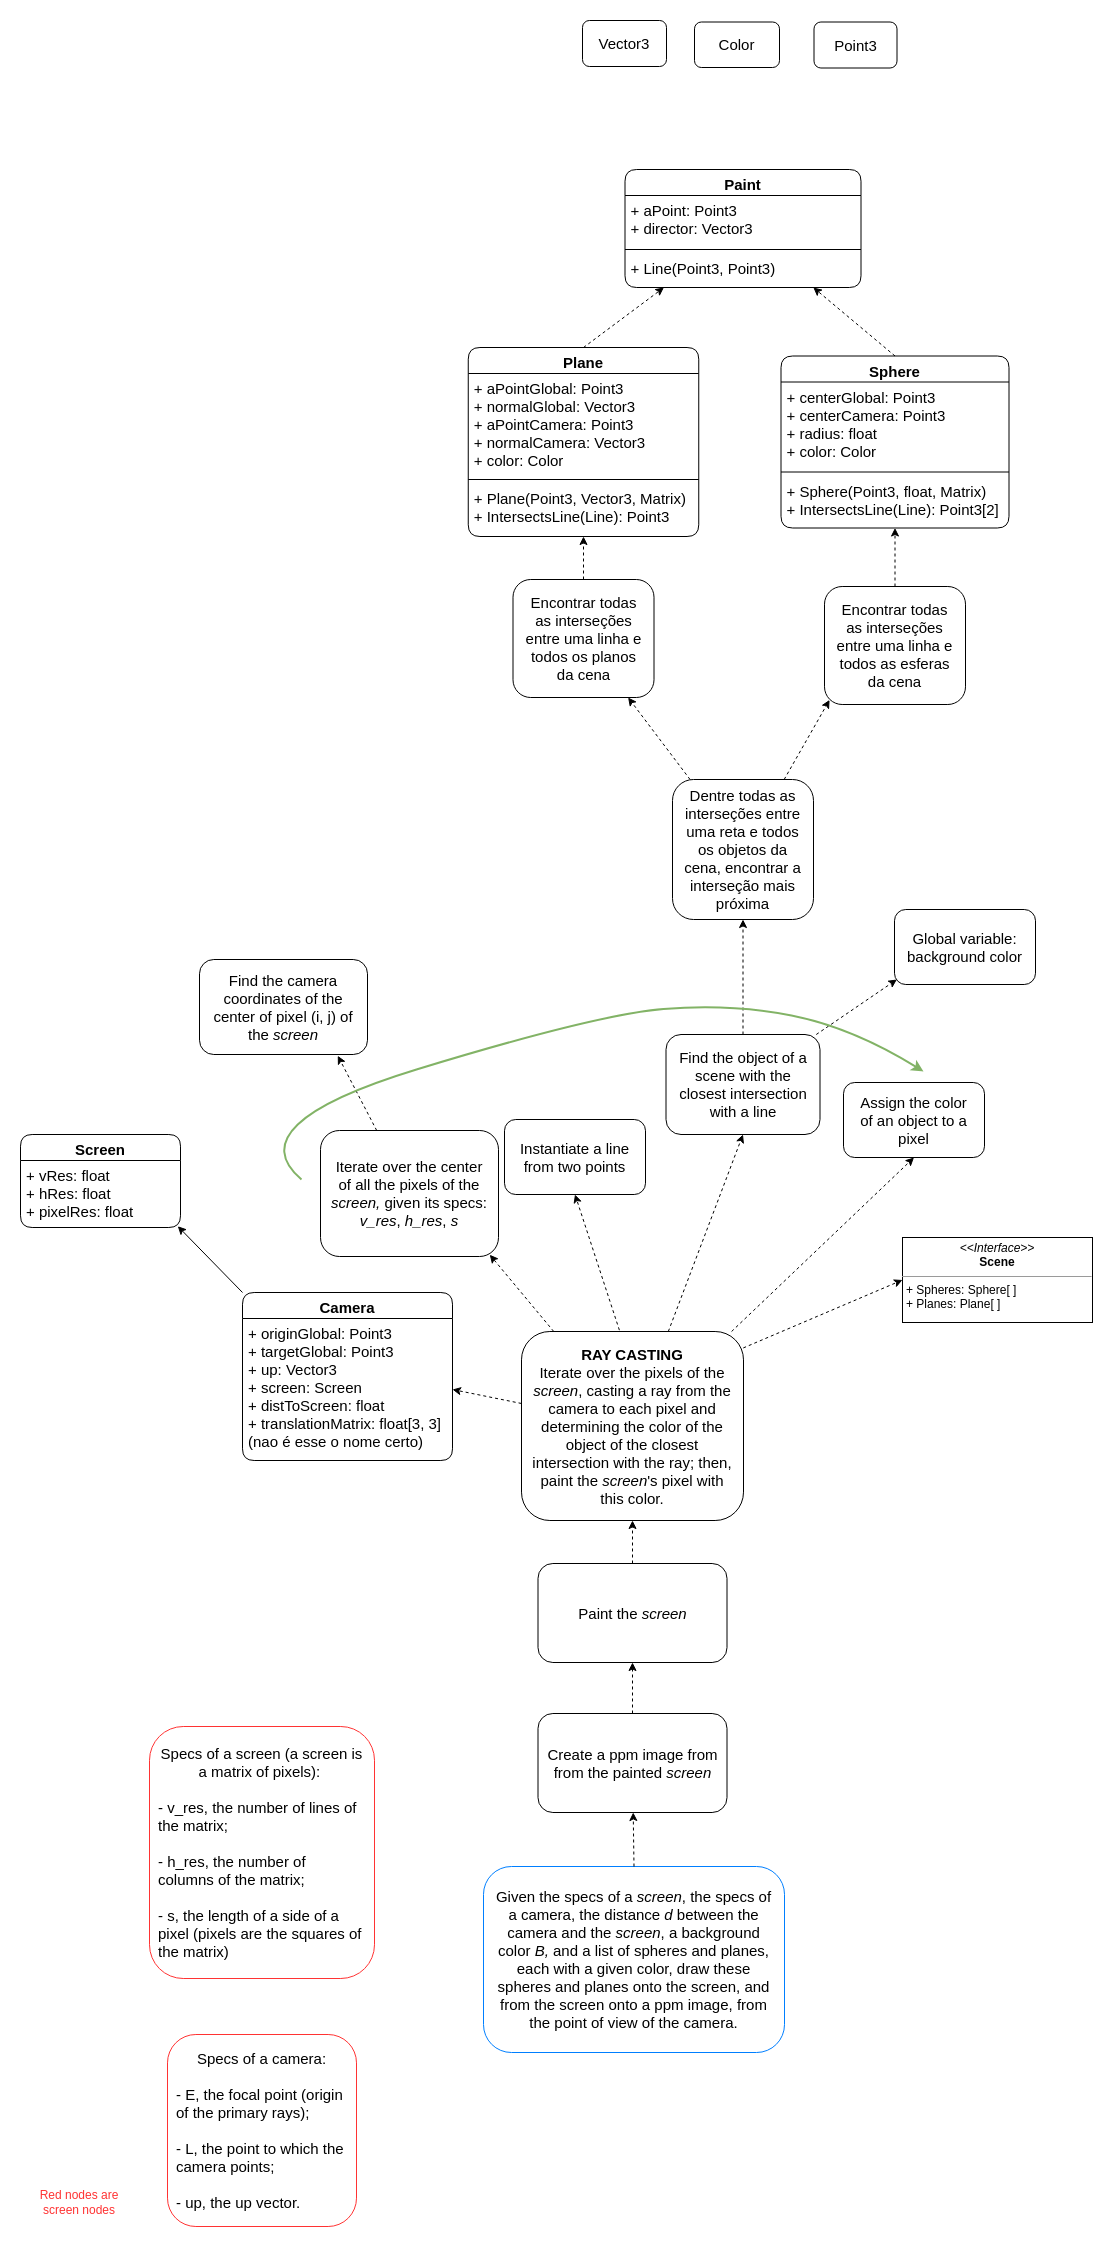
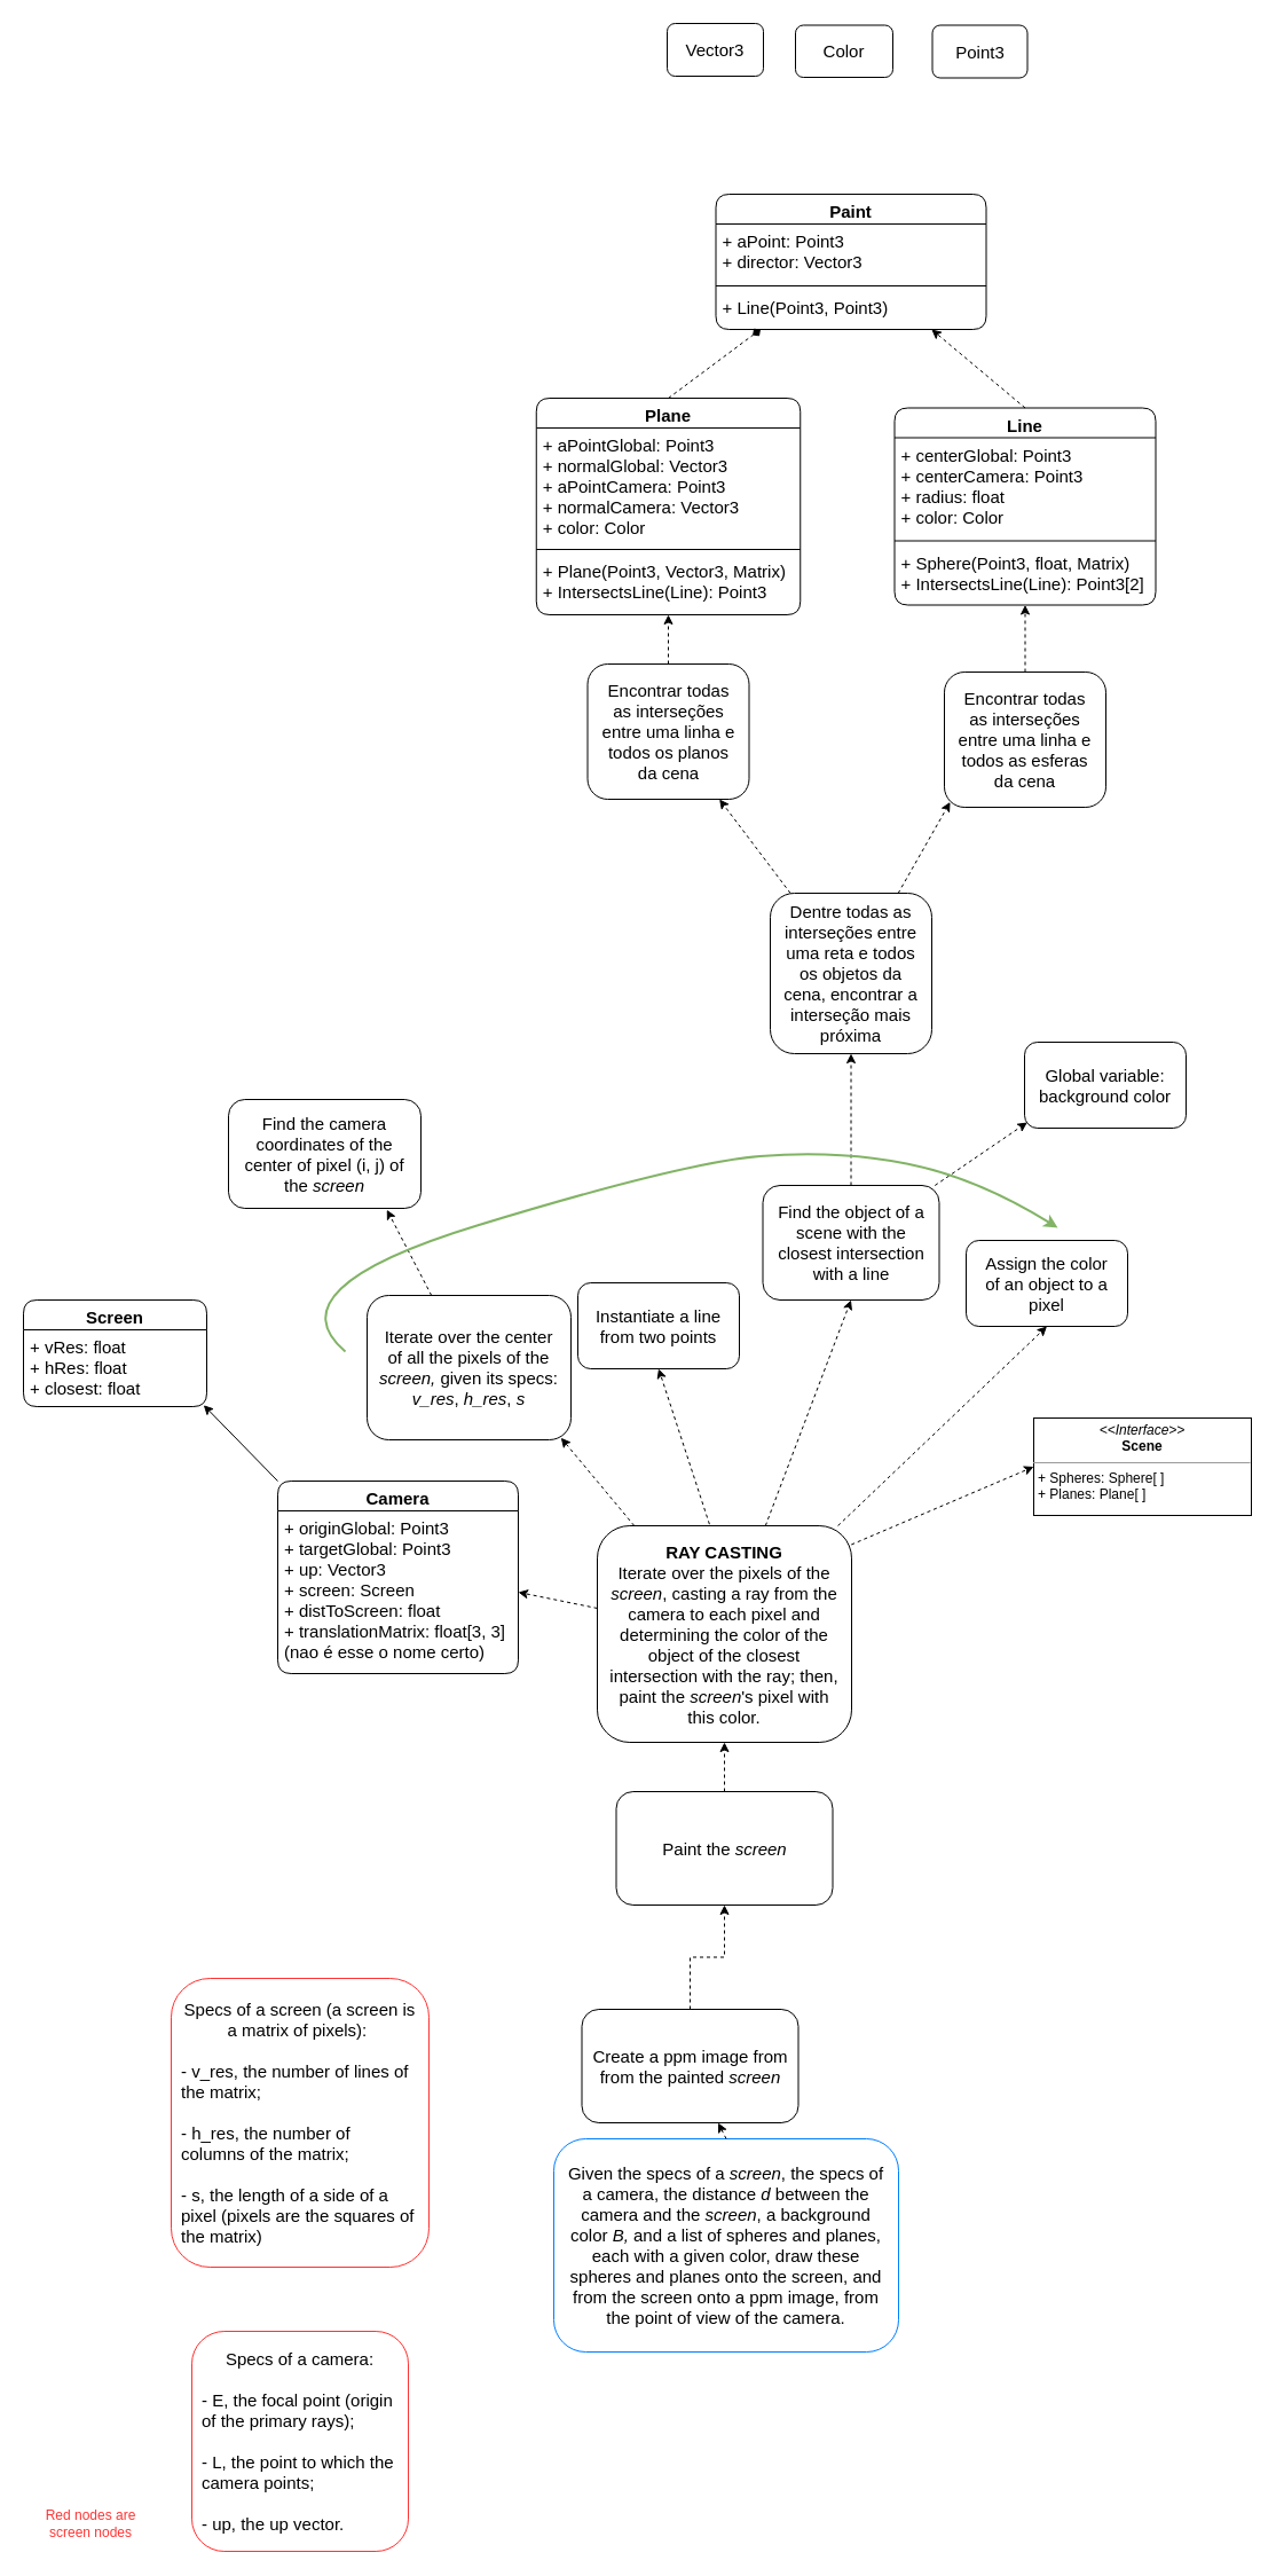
- <mxCell id="24" style="edgeStyle=none;rounded=0;orthogonalLoop=1;jettySize=auto;html=1;fontSize=15;exitX=0.5;exitY=0;exitDx=0;exitDy=0;dashed=1;" parent="1" source="14" target="25" edge="1"><mxGeometry relative="1" as="geometry" /></mxCell>
+ <mxCell id="24" style="edgeStyle=none;rounded=0;orthogonalLoop=1;jettySize=auto;html=1;fontSize=15;exitX=0.5;exitY=0;exitDx=0;exitDy=0;dashed=1;endArrow=diamond;" parent="1" source="14" target="25" edge="1"><mxGeometry relative="1" as="geometry" /></mxCell>
- <mxCell id="9" value="Sphere" style="swimlane;fontStyle=1;align=center;verticalAlign=top;childLayout=stackLayout;horizontal=1;startSize=26;horizontalStack=0;resizeParent=1;resizeParentMax=0;resizeLast=0;collapsible=1;marginBottom=0;rounded=1;fontSize=15;strokeColor=default;" parent="1" vertex="1"><mxGeometry x="780.5" y="355.5" width="228" height="172" as="geometry" /></mxCell>
+ <mxCell id="9" value="Line" style="swimlane;fontStyle=1;align=center;verticalAlign=top;childLayout=stackLayout;horizontal=1;startSize=26;horizontalStack=0;resizeParent=1;resizeParentMax=0;resizeLast=0;collapsible=1;marginBottom=0;rounded=1;fontSize=15;strokeColor=default;" parent="1" vertex="1"><mxGeometry x="780.5" y="355.5" width="228" height="172" as="geometry" /></mxCell>
- <mxCell id="4" value="+ vRes: float&#10;+ hRes: float&#10;+ pixelRes: float" style="text;strokeColor=none;fillColor=none;align=left;verticalAlign=top;spacingLeft=4;spacingRight=4;overflow=hidden;rotatable=0;points=[[0,0.5],[1,0.5]];portConstraint=eastwest;rounded=1;fontSize=15;" parent="3" vertex="1"><mxGeometry y="26" width="160" height="67" as="geometry" /></mxCell>
+ <mxCell id="4" value="+ vRes: float&#10;+ hRes: float&#10;+ closest: float" style="text;strokeColor=none;fillColor=none;align=left;verticalAlign=top;spacingLeft=4;spacingRight=4;overflow=hidden;rotatable=0;points=[[0,0.5],[1,0.5]];portConstraint=eastwest;rounded=1;fontSize=15;" parent="3" vertex="1"><mxGeometry y="26" width="160" height="67" as="geometry" /></mxCell>
- <mxCell id="20" value="Create a ppm image from from the painted &lt;i&gt;screen&lt;/i&gt;" style="text;html=1;strokeColor=default;fillColor=none;align=center;verticalAlign=middle;whiteSpace=wrap;rounded=1;fontSize=15;spacingLeft=8;spacingRight=8;" parent="1" vertex="1"><mxGeometry x="537.5" y="1713" width="189" height="99" as="geometry" /></mxCell>
+ <mxCell id="20" value="Create a ppm image from from the painted &lt;i&gt;screen&lt;/i&gt;" style="text;html=1;strokeColor=default;fillColor=none;align=center;verticalAlign=middle;whiteSpace=wrap;rounded=1;fontSize=15;spacingLeft=8;spacingRight=8;" parent="1" vertex="1"><mxGeometry x="507.5" y="1753" width="189" height="99" as="geometry" /></mxCell>
